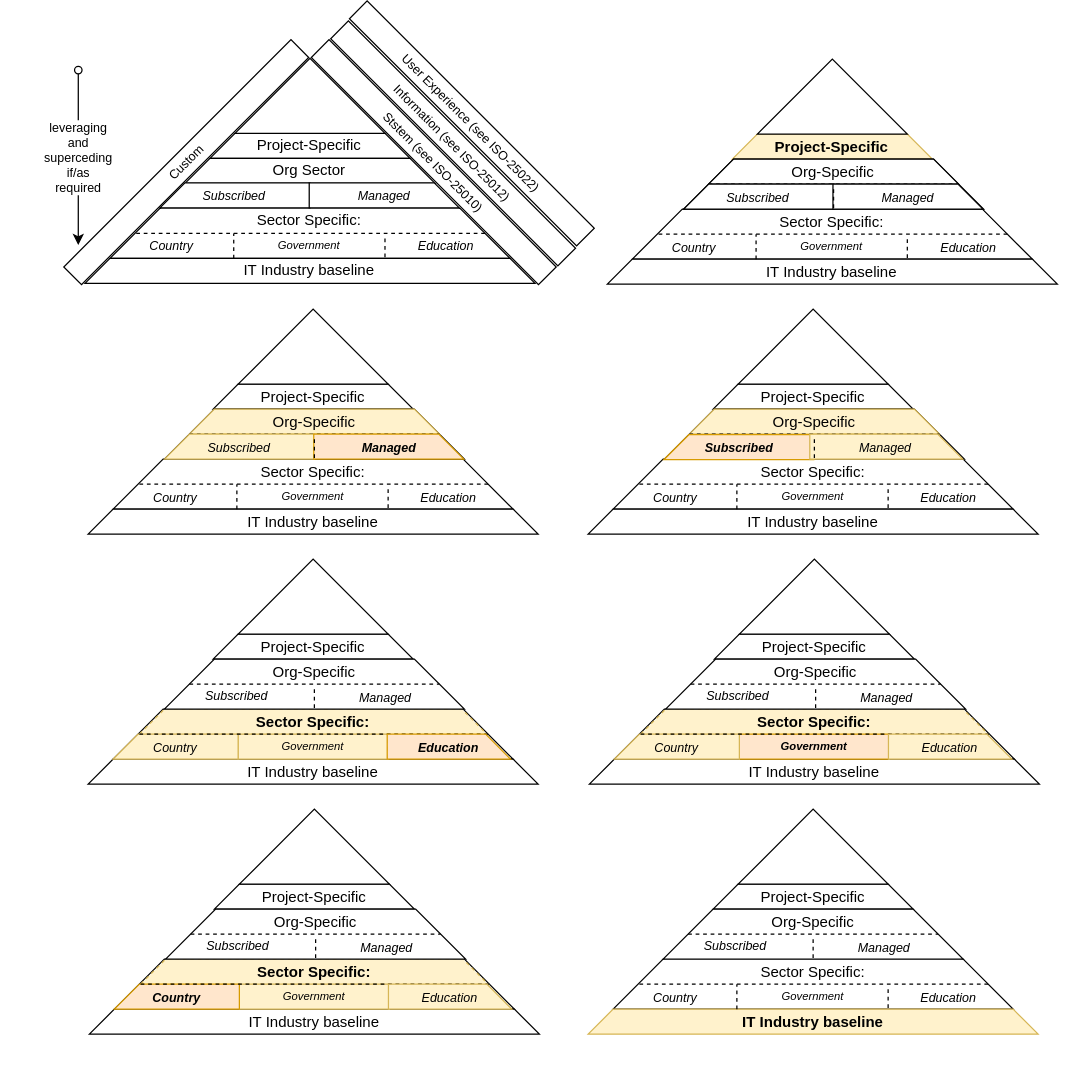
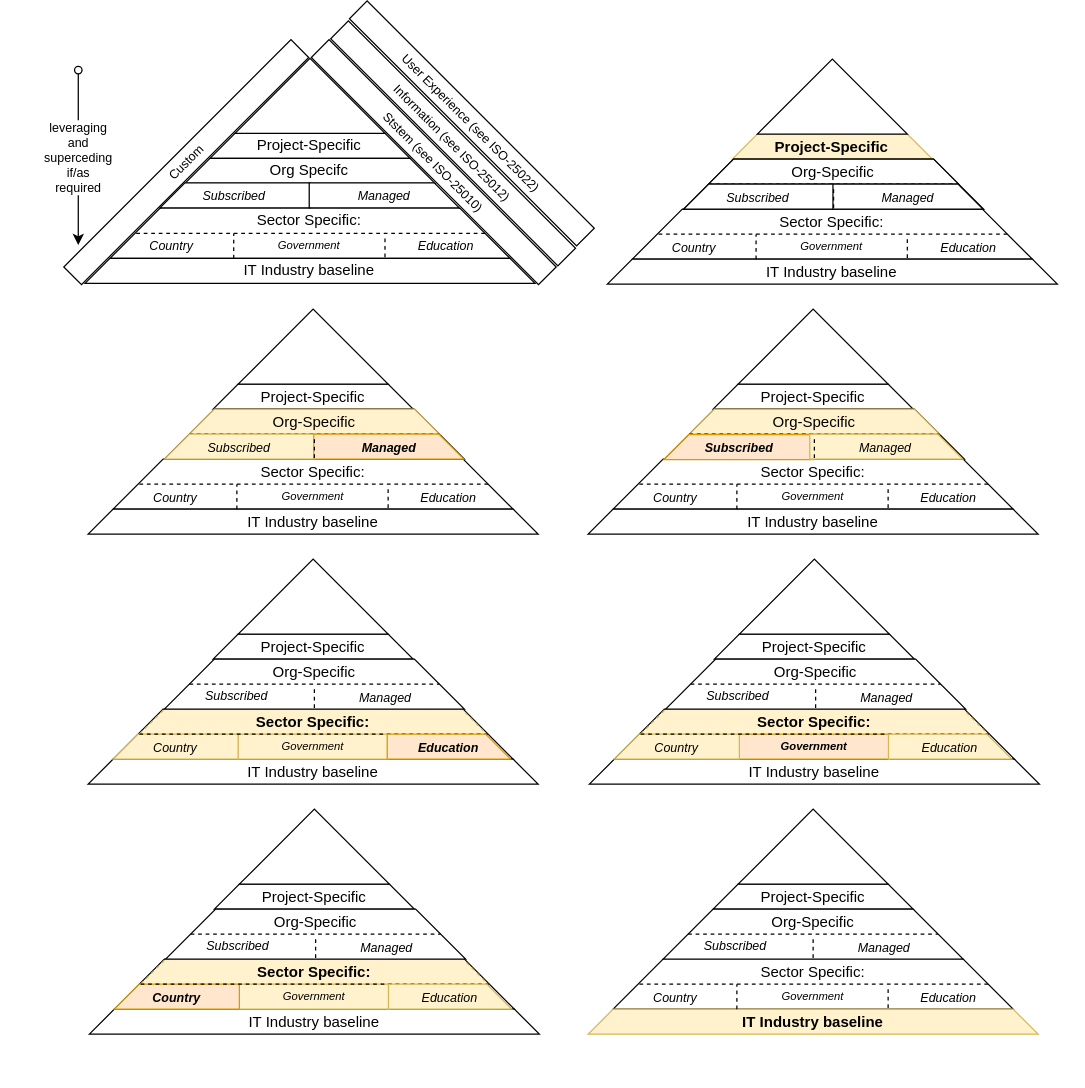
- <mxCell id="73" value="Org Sector" style="shape=trapezoid;perimeter=trapezoidPerimeter;whiteSpace=wrap;html=1;fixedSize=1;" parent="1" vertex="1"><mxGeometry x="147.49" y="100" width="200" height="20" as="geometry" /></mxCell>
+ <mxCell id="73" value="Org Specifc" style="shape=trapezoid;perimeter=trapezoidPerimeter;whiteSpace=wrap;html=1;fixedSize=1;" parent="1" vertex="1"><mxGeometry x="147.49" y="100" width="200" height="20" as="geometry" /></mxCell>
